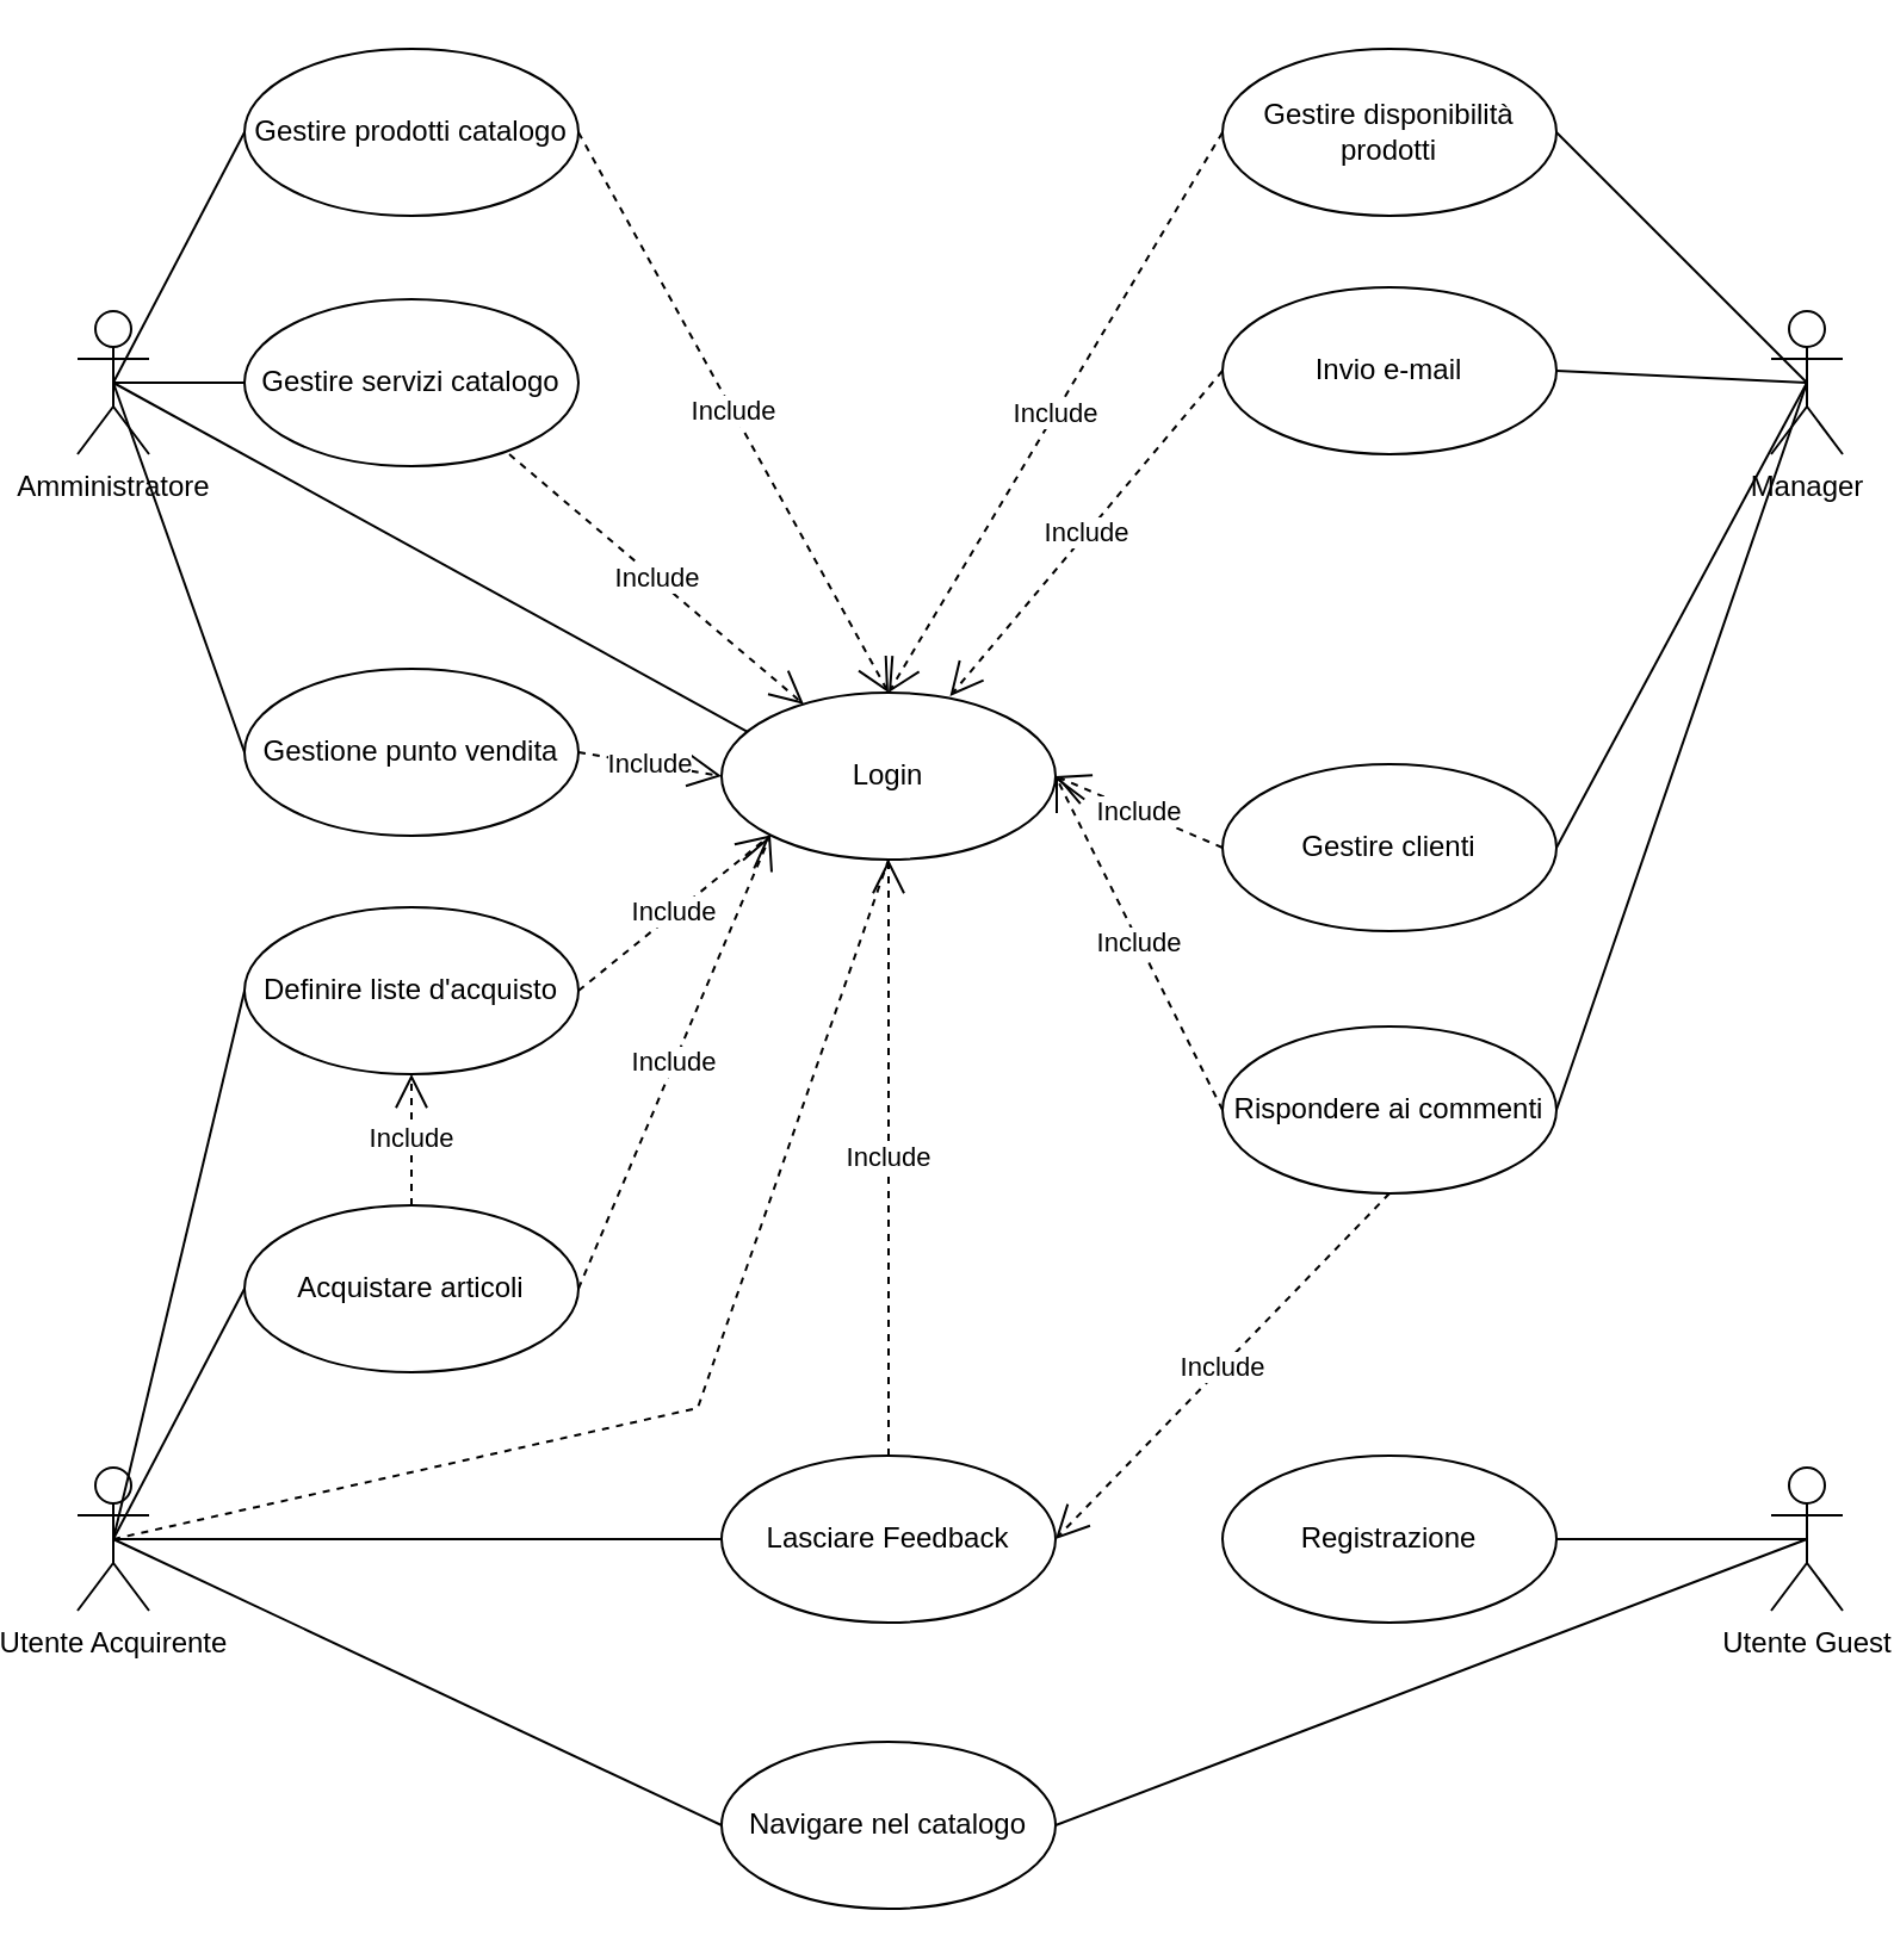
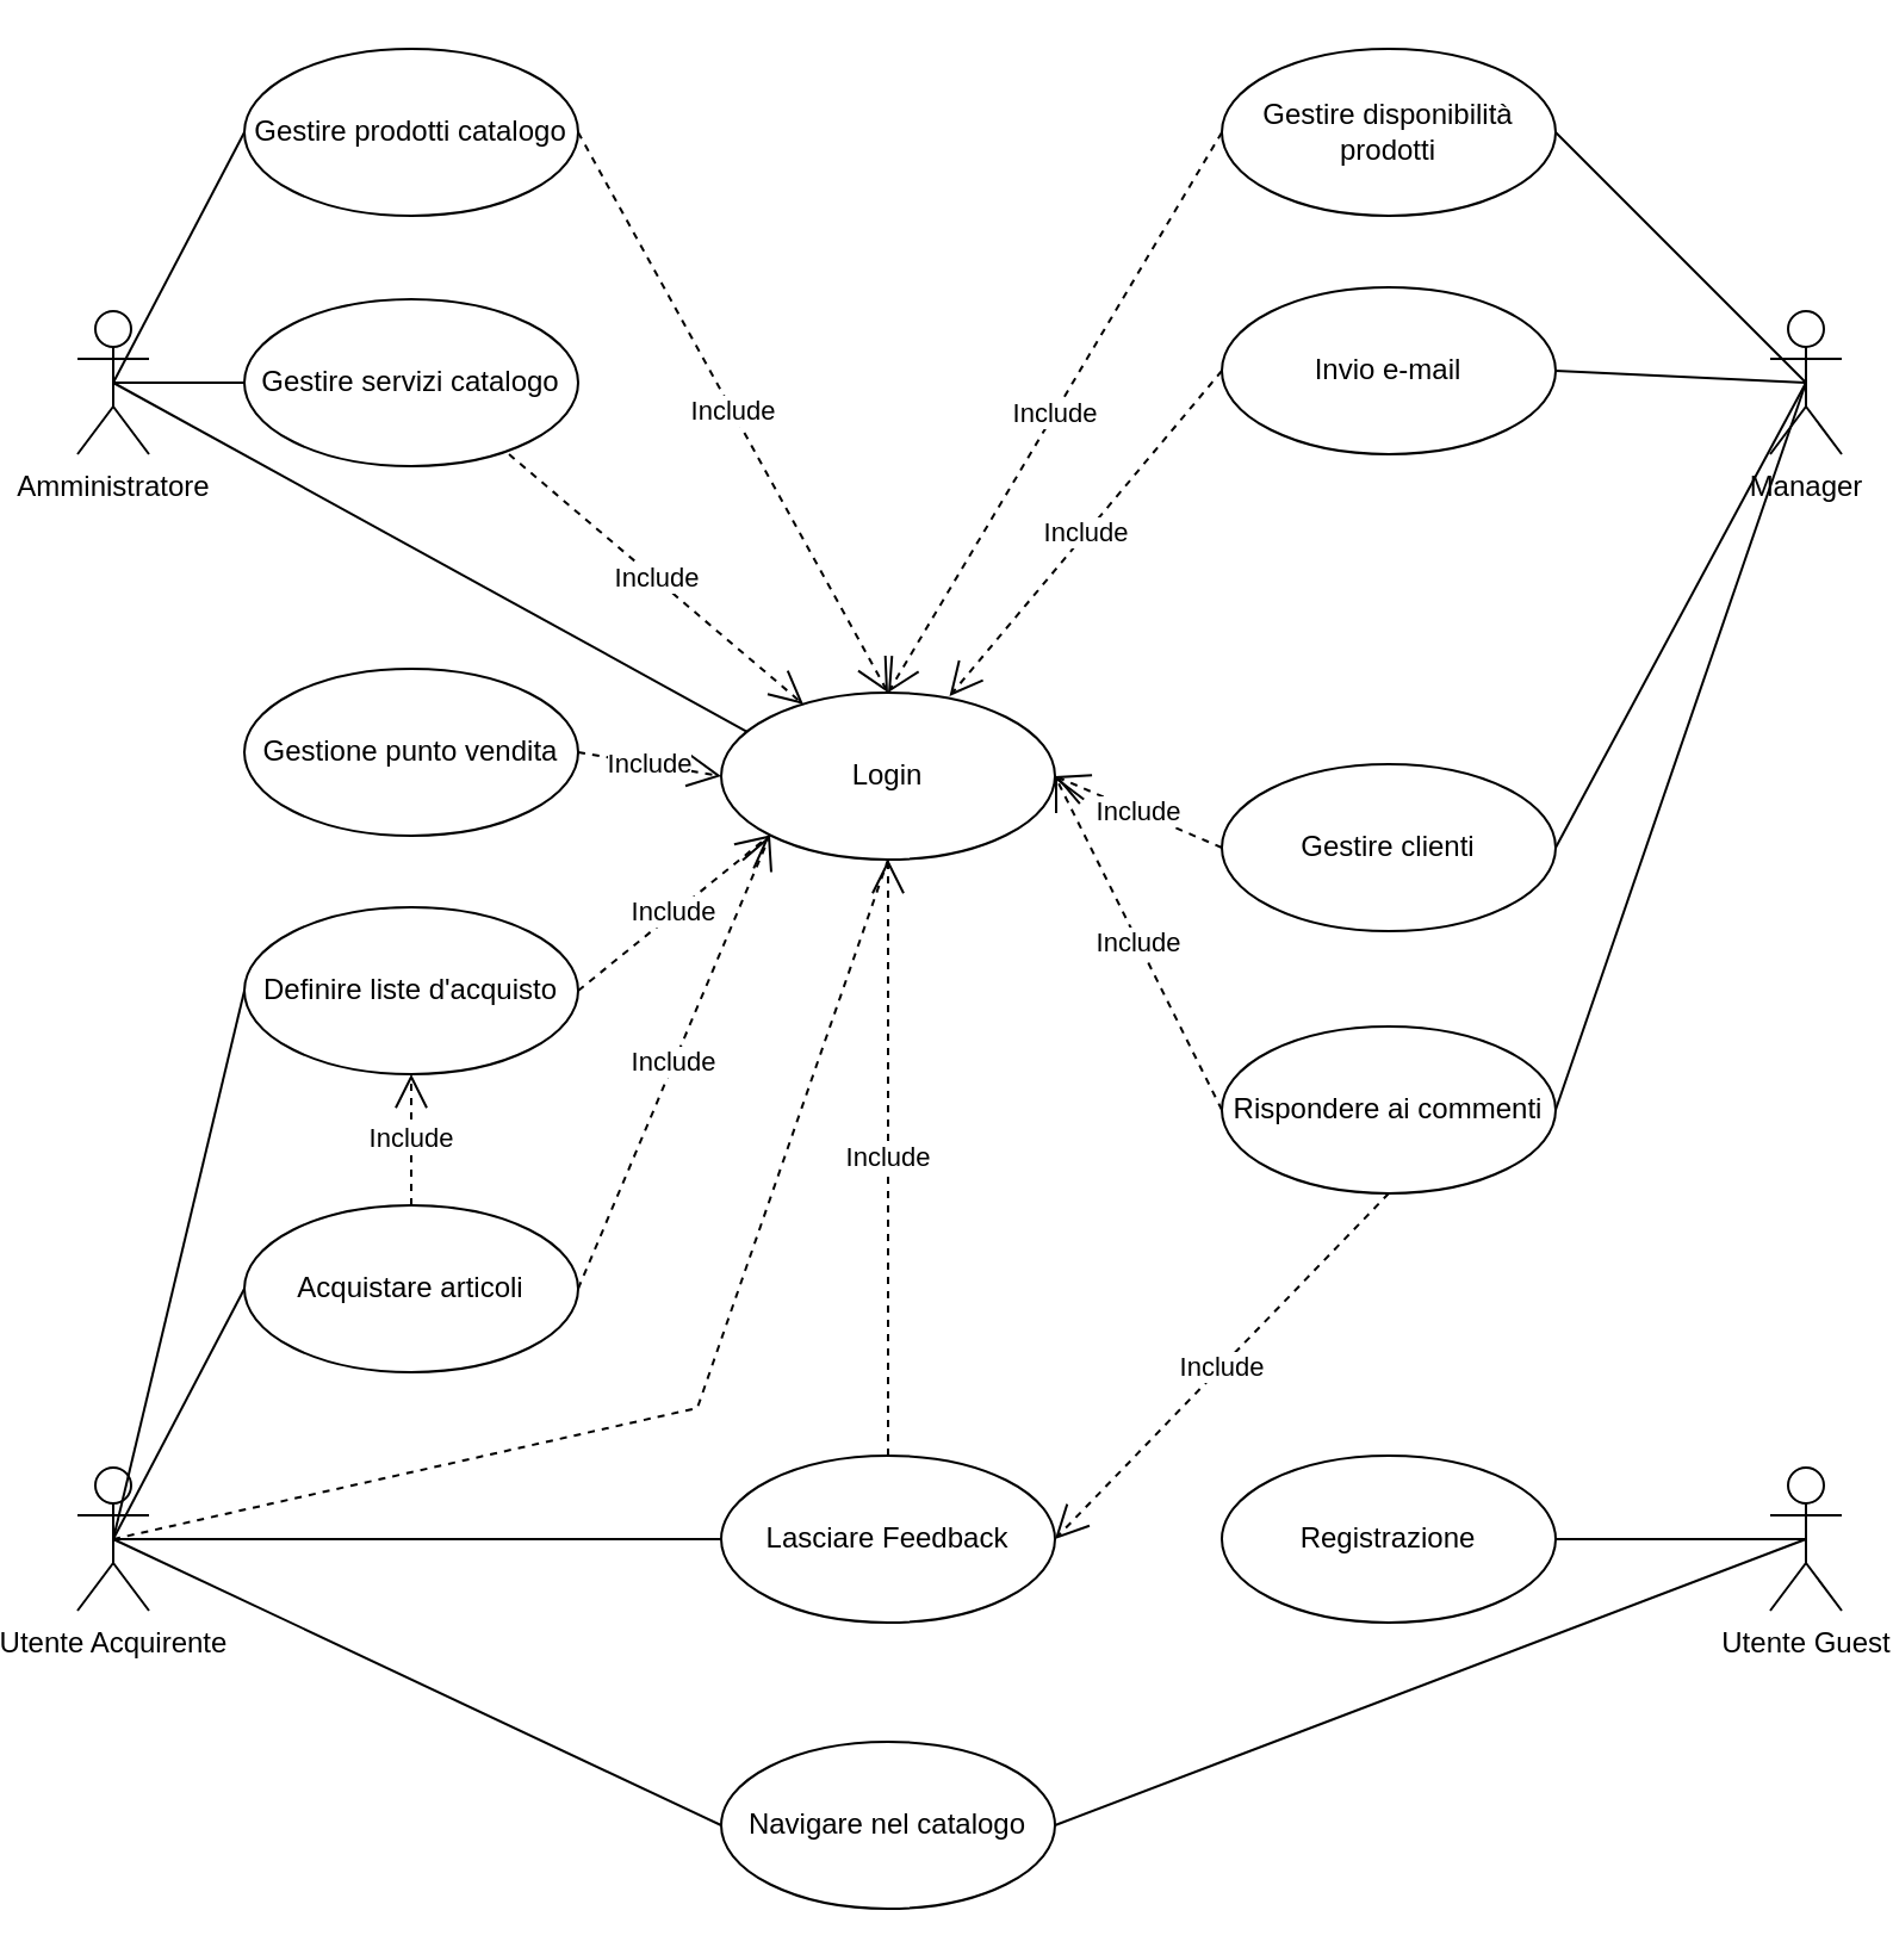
- <mxCell id="13" value="" style="endArrow=none;html=1;rounded=0;entryX=0;entryY=0.5;entryDx=0;entryDy=0;exitX=0.5;exitY=0.5;exitDx=0;exitDy=0;exitPerimeter=0;" parent="1" source="2" target="12" edge="1"><mxGeometry width="50" height="50" relative="1" as="geometry"><mxPoint x="10" y="160" as="sourcePoint" /><mxPoint x="380" y="310" as="targetPoint" /></mxGeometry></mxCell>
